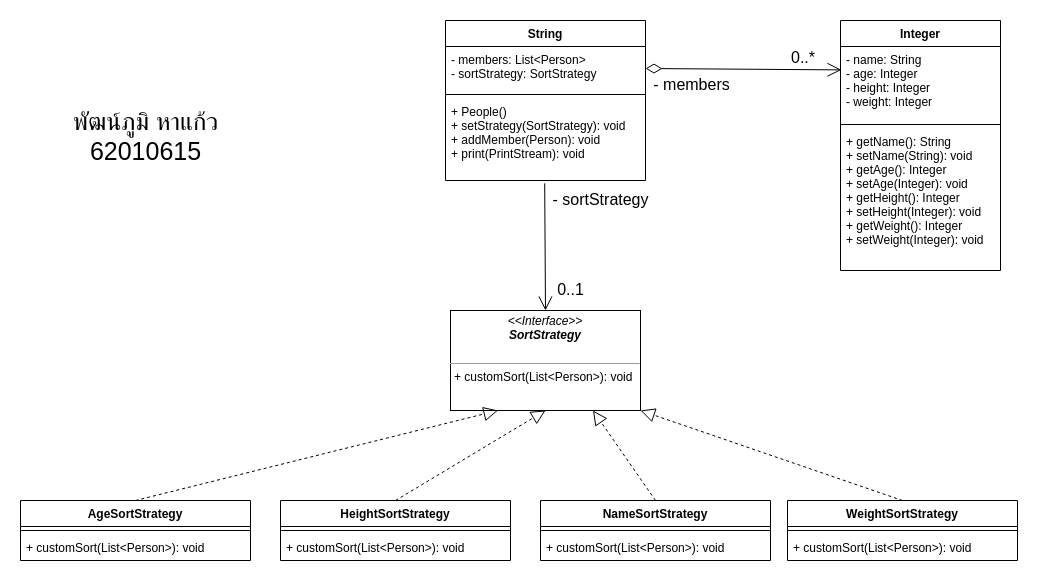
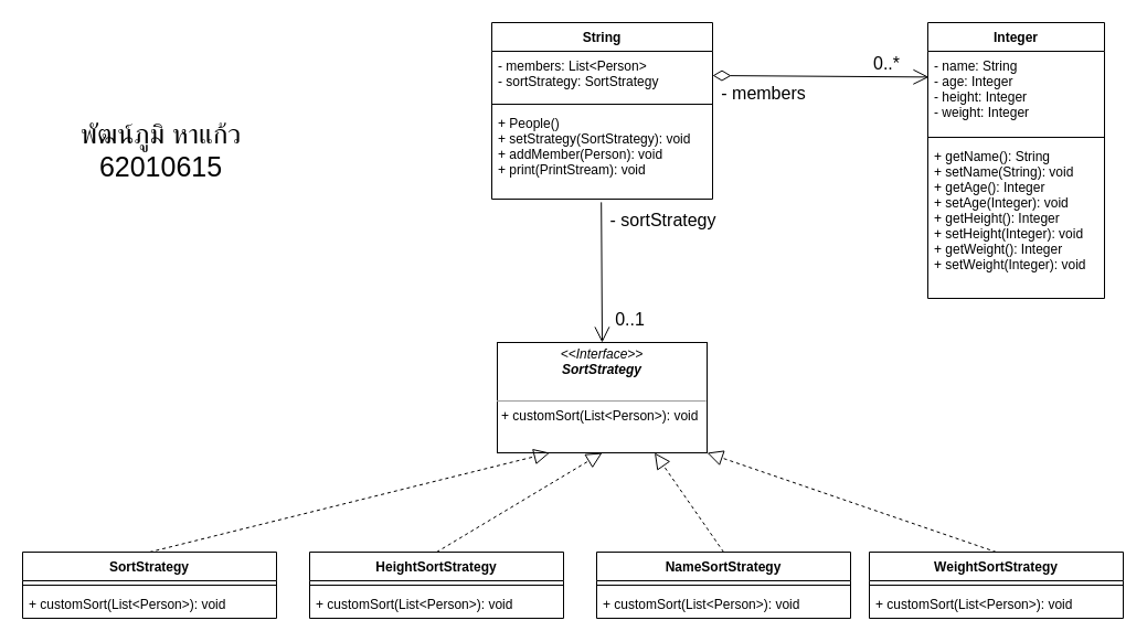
- <mxCell id="3" value="AgeSortStrategy" style="swimlane;fontStyle=1;align=center;verticalAlign=top;childLayout=stackLayout;horizontal=1;startSize=26;horizontalStack=0;resizeParent=1;resizeParentMax=0;resizeLast=0;collapsible=1;marginBottom=0;" vertex="1" parent="1"><mxGeometry x="20" y="500" width="230" height="60" as="geometry" /></mxCell>
+ <mxCell id="3" value="SortStrategy" style="swimlane;fontStyle=1;align=center;verticalAlign=top;childLayout=stackLayout;horizontal=1;startSize=26;horizontalStack=0;resizeParent=1;resizeParentMax=0;resizeLast=0;collapsible=1;marginBottom=0;" vertex="1" parent="1"><mxGeometry x="20" y="500" width="230" height="60" as="geometry" /></mxCell>
